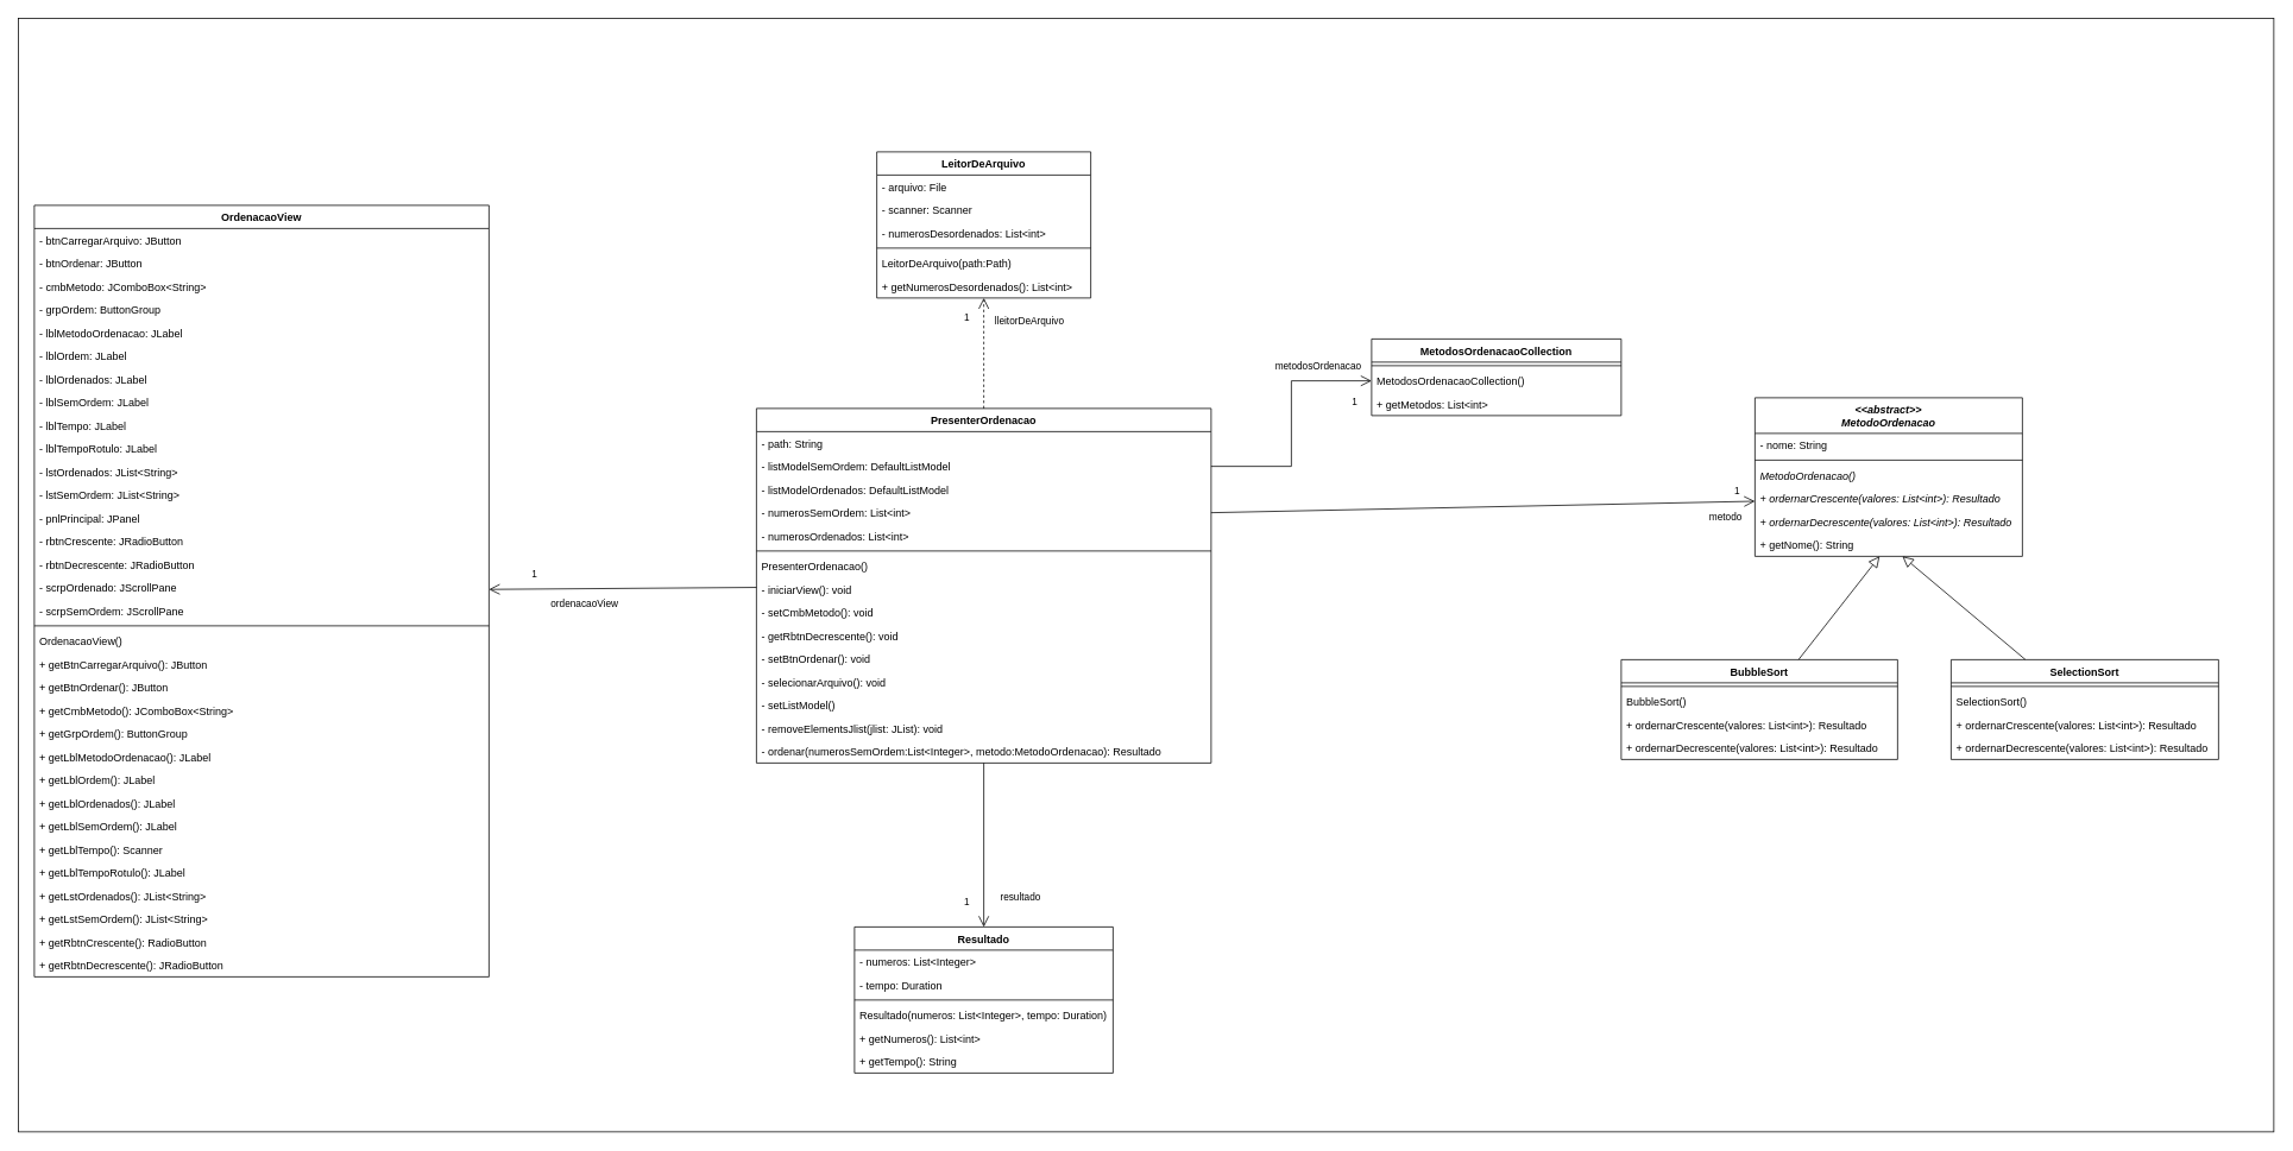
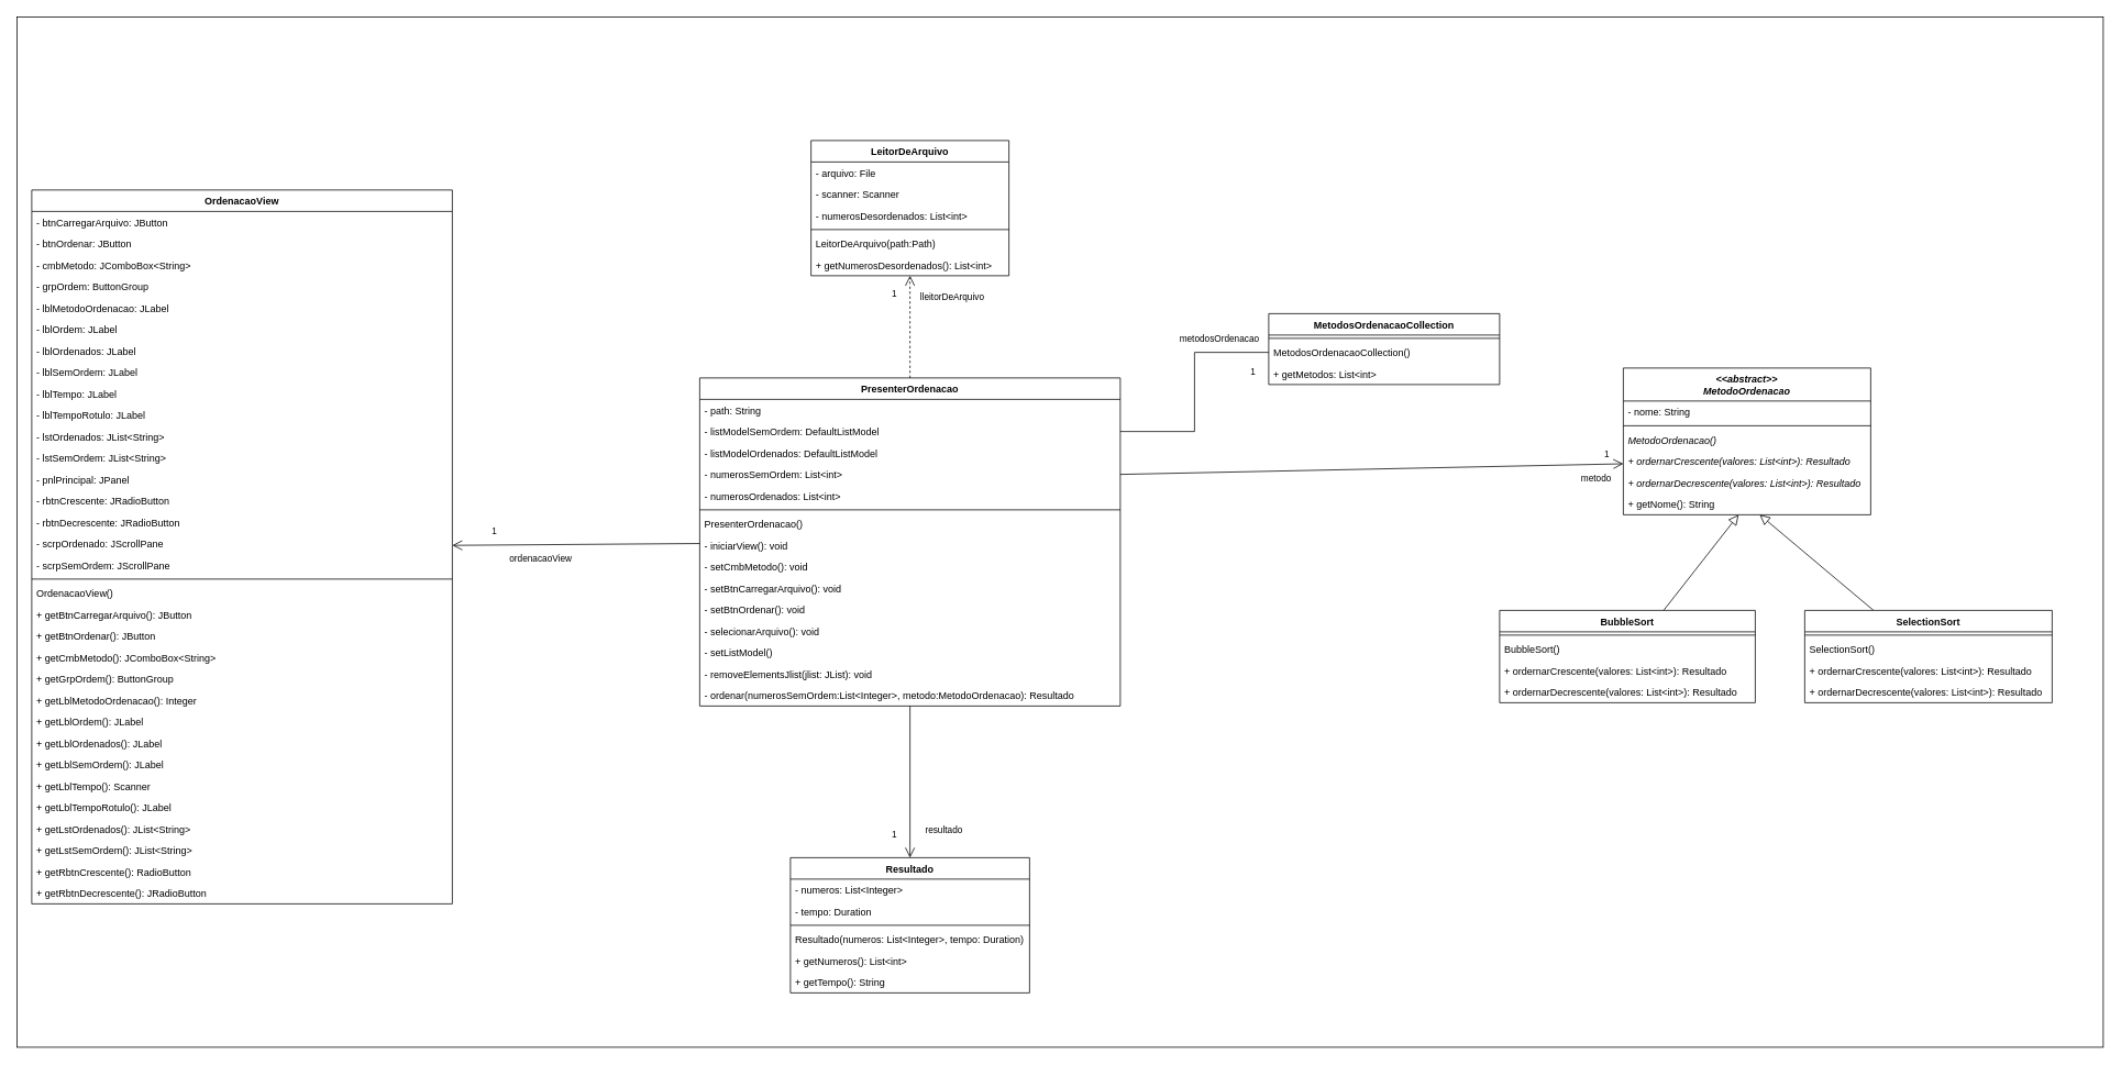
- <mxCell id="10" style="rounded=0;orthogonalLoop=1;jettySize=auto;html=1;endArrow=open;endFill=0;endSize=10;edgeStyle=orthogonalEdgeStyle;" parent="1" source="21" target="56" edge="1"><mxGeometry relative="1" as="geometry"><mxPoint x="1358" y="497" as="sourcePoint" /><Array as="points"><mxPoint x="1448" y="523" /><mxPoint x="1448" y="427" /></Array></mxGeometry></mxCell>
+ <mxCell id="10" style="rounded=0;orthogonalLoop=1;jettySize=auto;html=1;endArrow=none;endFill=0;endSize=10;edgeStyle=orthogonalEdgeStyle;" parent="1" source="21" target="56" edge="1"><mxGeometry relative="1" as="geometry"><mxPoint x="1358" y="497" as="sourcePoint" /><Array as="points"><mxPoint x="1448" y="523" /><mxPoint x="1448" y="427" /></Array></mxGeometry></mxCell>
- <mxCell id="29" value="- getRbtnDecrescente(): void" style="text;strokeColor=none;fillColor=none;align=left;verticalAlign=top;spacingLeft=4;spacingRight=4;overflow=hidden;rotatable=0;points=[[0,0.5],[1,0.5]];portConstraint=eastwest;" parent="19" vertex="1"><mxGeometry y="242" width="510" height="26" as="geometry" /></mxCell>
+ <mxCell id="29" value="- setBtnCarregarArquivo(): void" style="text;strokeColor=none;fillColor=none;align=left;verticalAlign=top;spacingLeft=4;spacingRight=4;overflow=hidden;rotatable=0;points=[[0,0.5],[1,0.5]];portConstraint=eastwest;" parent="19" vertex="1"><mxGeometry y="242" width="510" height="26" as="geometry" /></mxCell>
- <mxCell id="92" value="+ getLblMetodoOrdenacao(): JLabel" style="text;strokeColor=none;fillColor=none;align=left;verticalAlign=top;spacingLeft=4;spacingRight=4;overflow=hidden;rotatable=0;points=[[0,0.5],[1,0.5]];portConstraint=eastwest;" parent="68" vertex="1"><mxGeometry y="606" width="510" height="26" as="geometry" /></mxCell>
+ <mxCell id="92" value="+ getLblMetodoOrdenacao(): Integer" style="text;strokeColor=none;fillColor=none;align=left;verticalAlign=top;spacingLeft=4;spacingRight=4;overflow=hidden;rotatable=0;points=[[0,0.5],[1,0.5]];portConstraint=eastwest;" parent="68" vertex="1"><mxGeometry y="606" width="510" height="26" as="geometry" /></mxCell>
